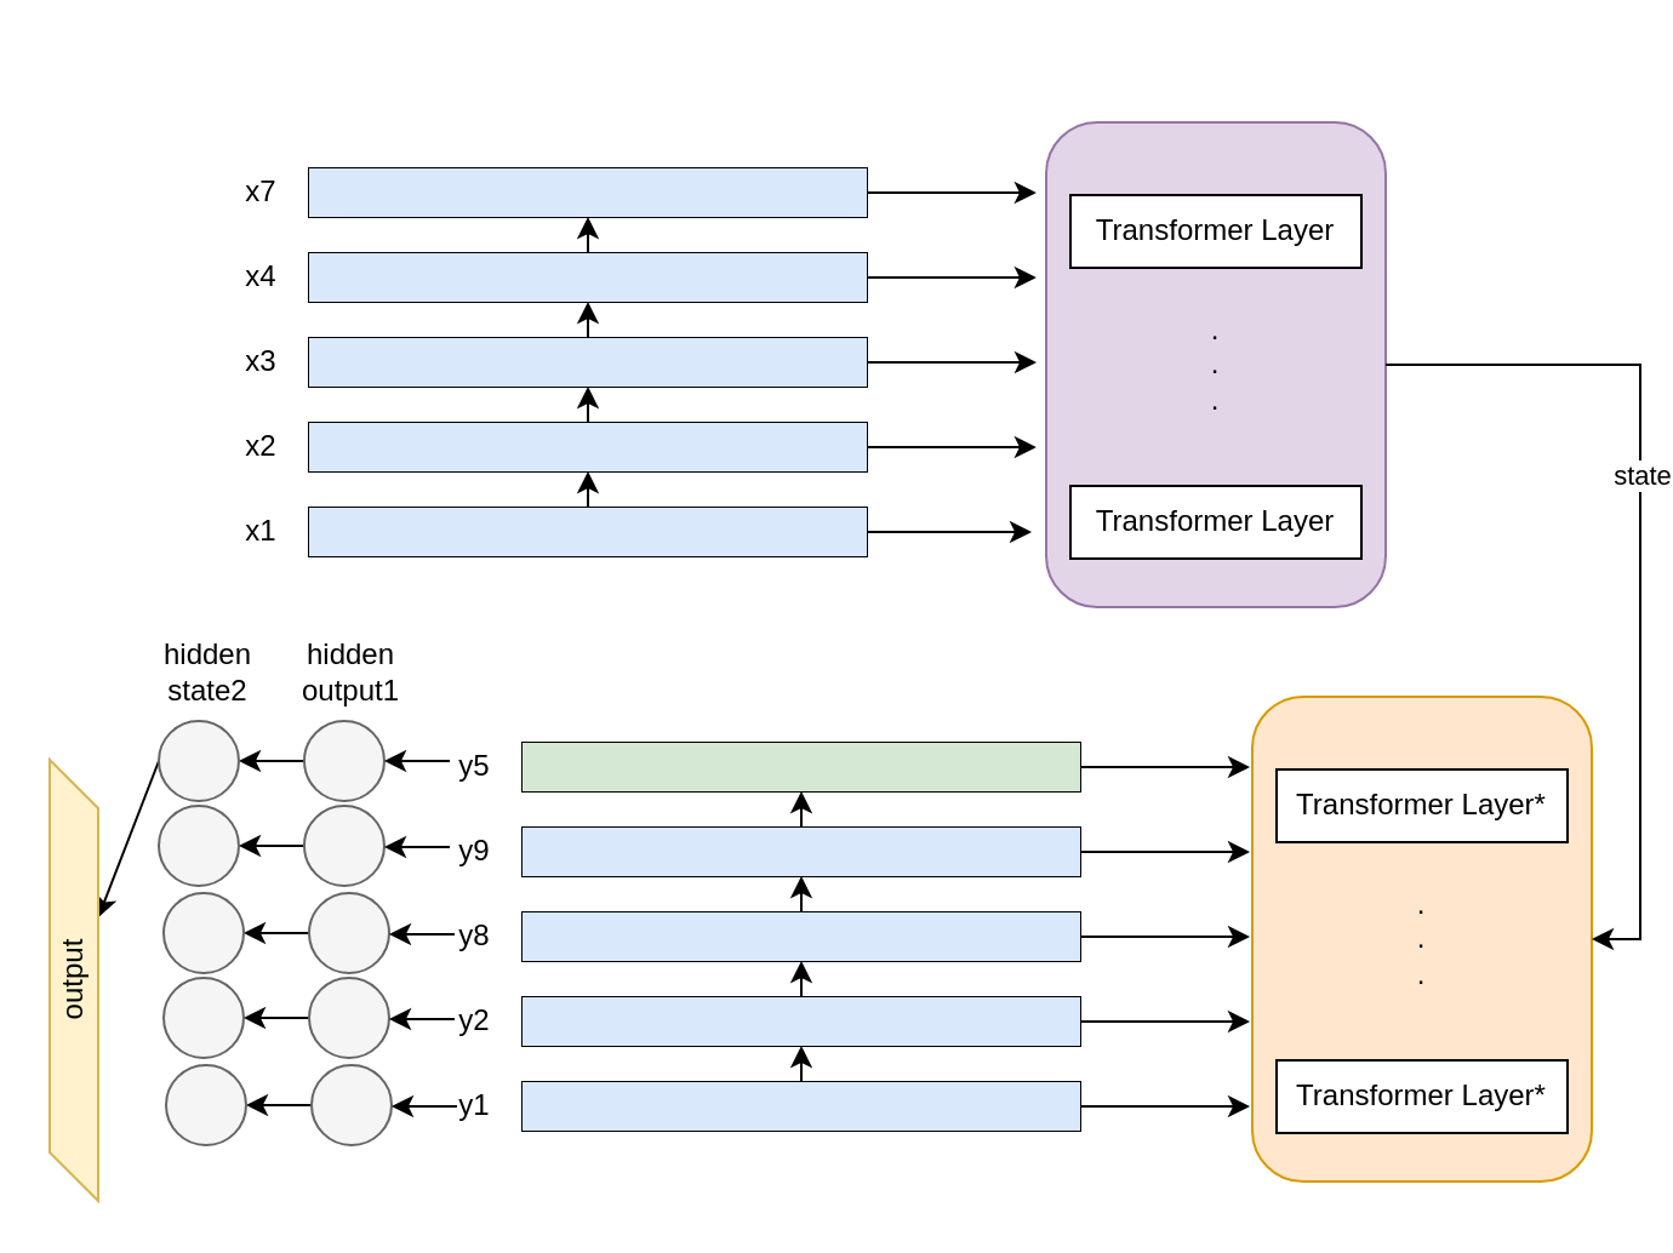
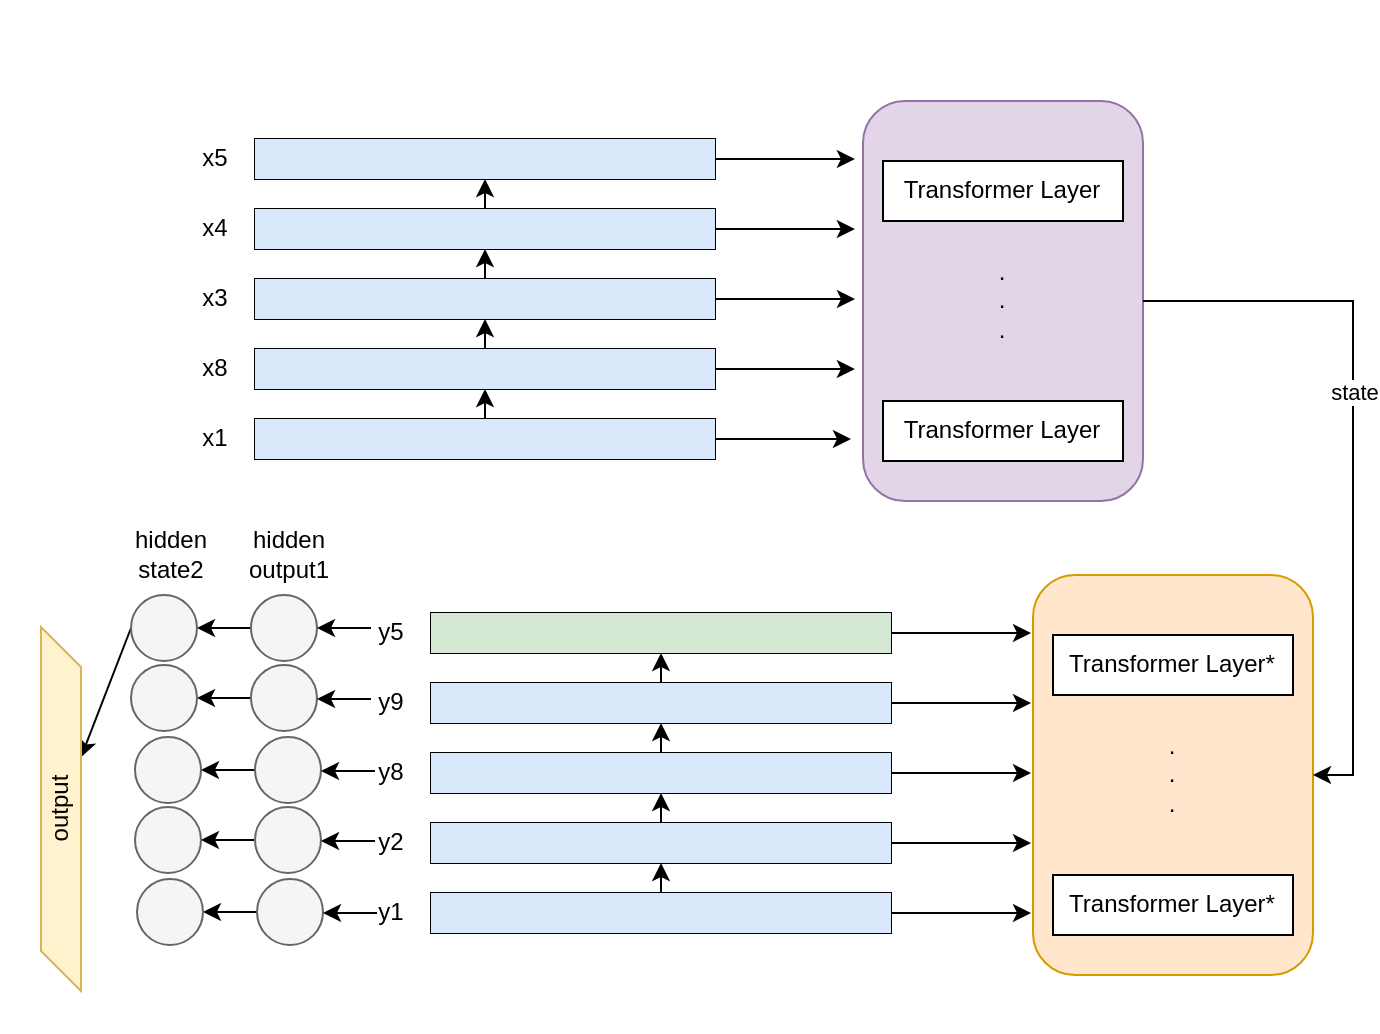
- <mxCell id="80" value="x7" style="text;html=1;align=center;verticalAlign=middle;resizable=0;points=[];autosize=1;strokeColor=none;fillColor=none;" parent="2" vertex="1"><mxGeometry y="4" width="40" height="30" as="geometry" /></mxCell>
+ <mxCell id="80" value="x5" style="text;html=1;align=center;verticalAlign=middle;resizable=0;points=[];autosize=1;strokeColor=none;fillColor=none;" parent="2" vertex="1"><mxGeometry y="4" width="40" height="30" as="geometry" /></mxCell>
- <mxCell id="83" value="x2" style="text;html=1;align=center;verticalAlign=middle;resizable=0;points=[];autosize=1;strokeColor=none;fillColor=none;" parent="2" vertex="1"><mxGeometry y="109" width="40" height="30" as="geometry" /></mxCell>
+ <mxCell id="83" value="x8" style="text;html=1;align=center;verticalAlign=middle;resizable=0;points=[];autosize=1;strokeColor=none;fillColor=none;" parent="2" vertex="1"><mxGeometry y="109" width="40" height="30" as="geometry" /></mxCell>
